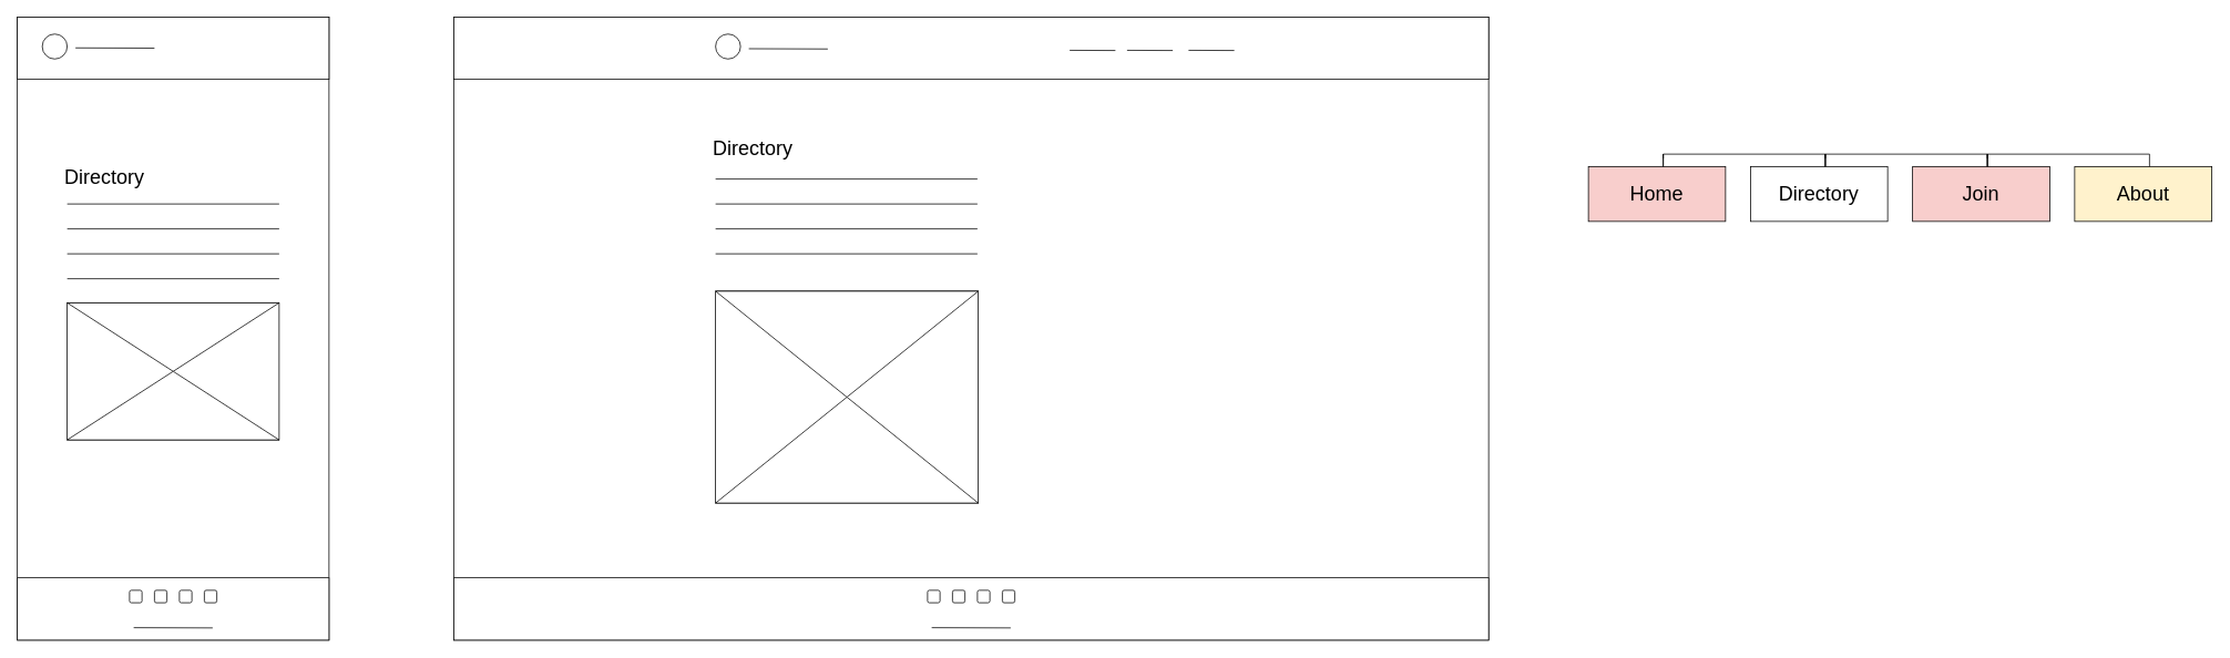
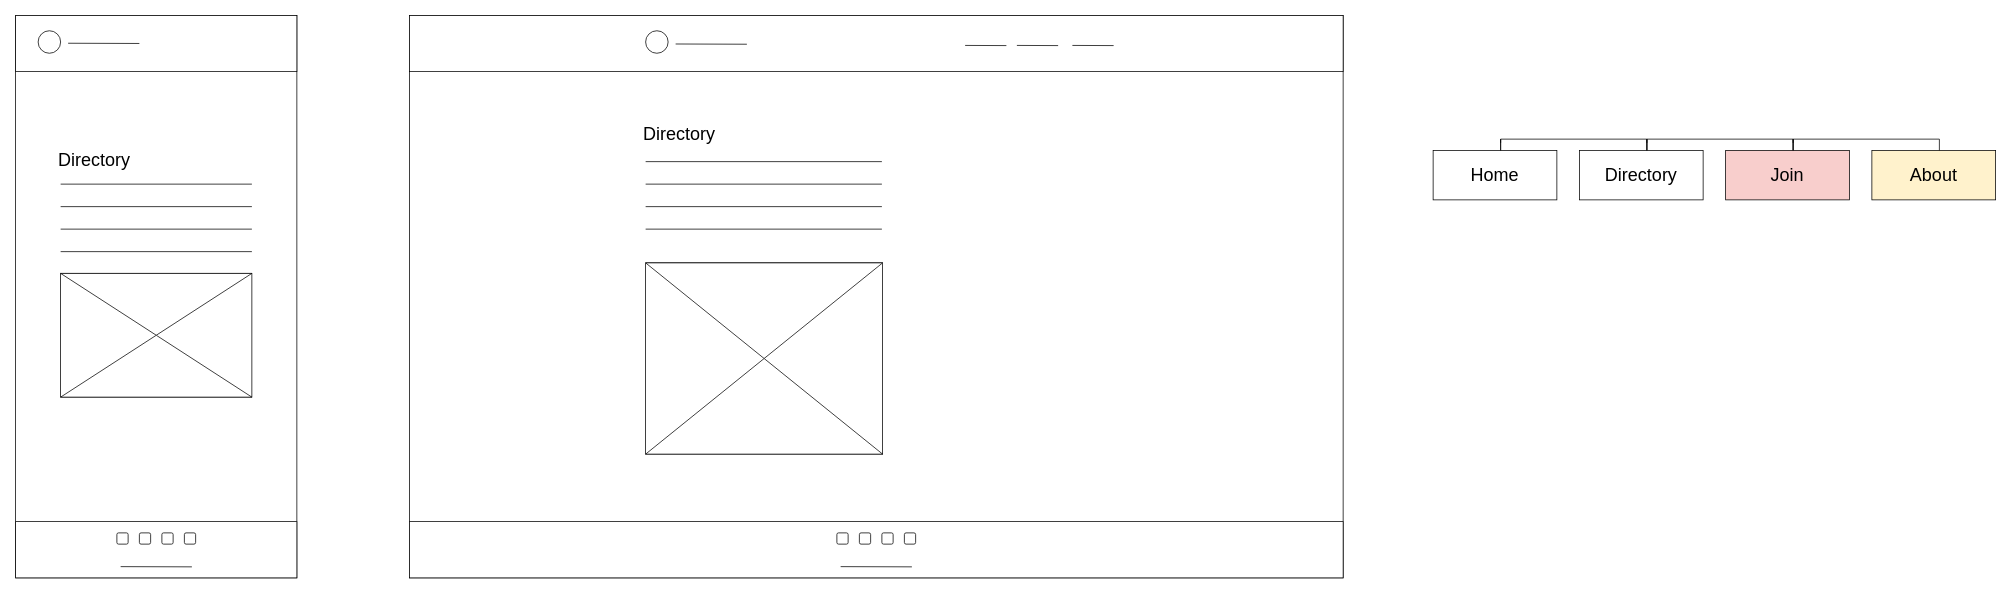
- <mxCell id="42" value="&lt;font style=&quot;font-size: 24px;&quot;&gt;Home&lt;/font&gt;" style="rounded=0;whiteSpace=wrap;html=1;fillColor=#f8cecc;" vertex="1" parent="1"><mxGeometry x="1910" y="200" width="165" height="66" as="geometry" /></mxCell>
+ <mxCell id="42" value="&lt;font style=&quot;font-size: 24px;&quot;&gt;Home&lt;/font&gt;" style="rounded=0;whiteSpace=wrap;html=1;" vertex="1" parent="1"><mxGeometry x="1910" y="200" width="165" height="66" as="geometry" /></mxCell>
